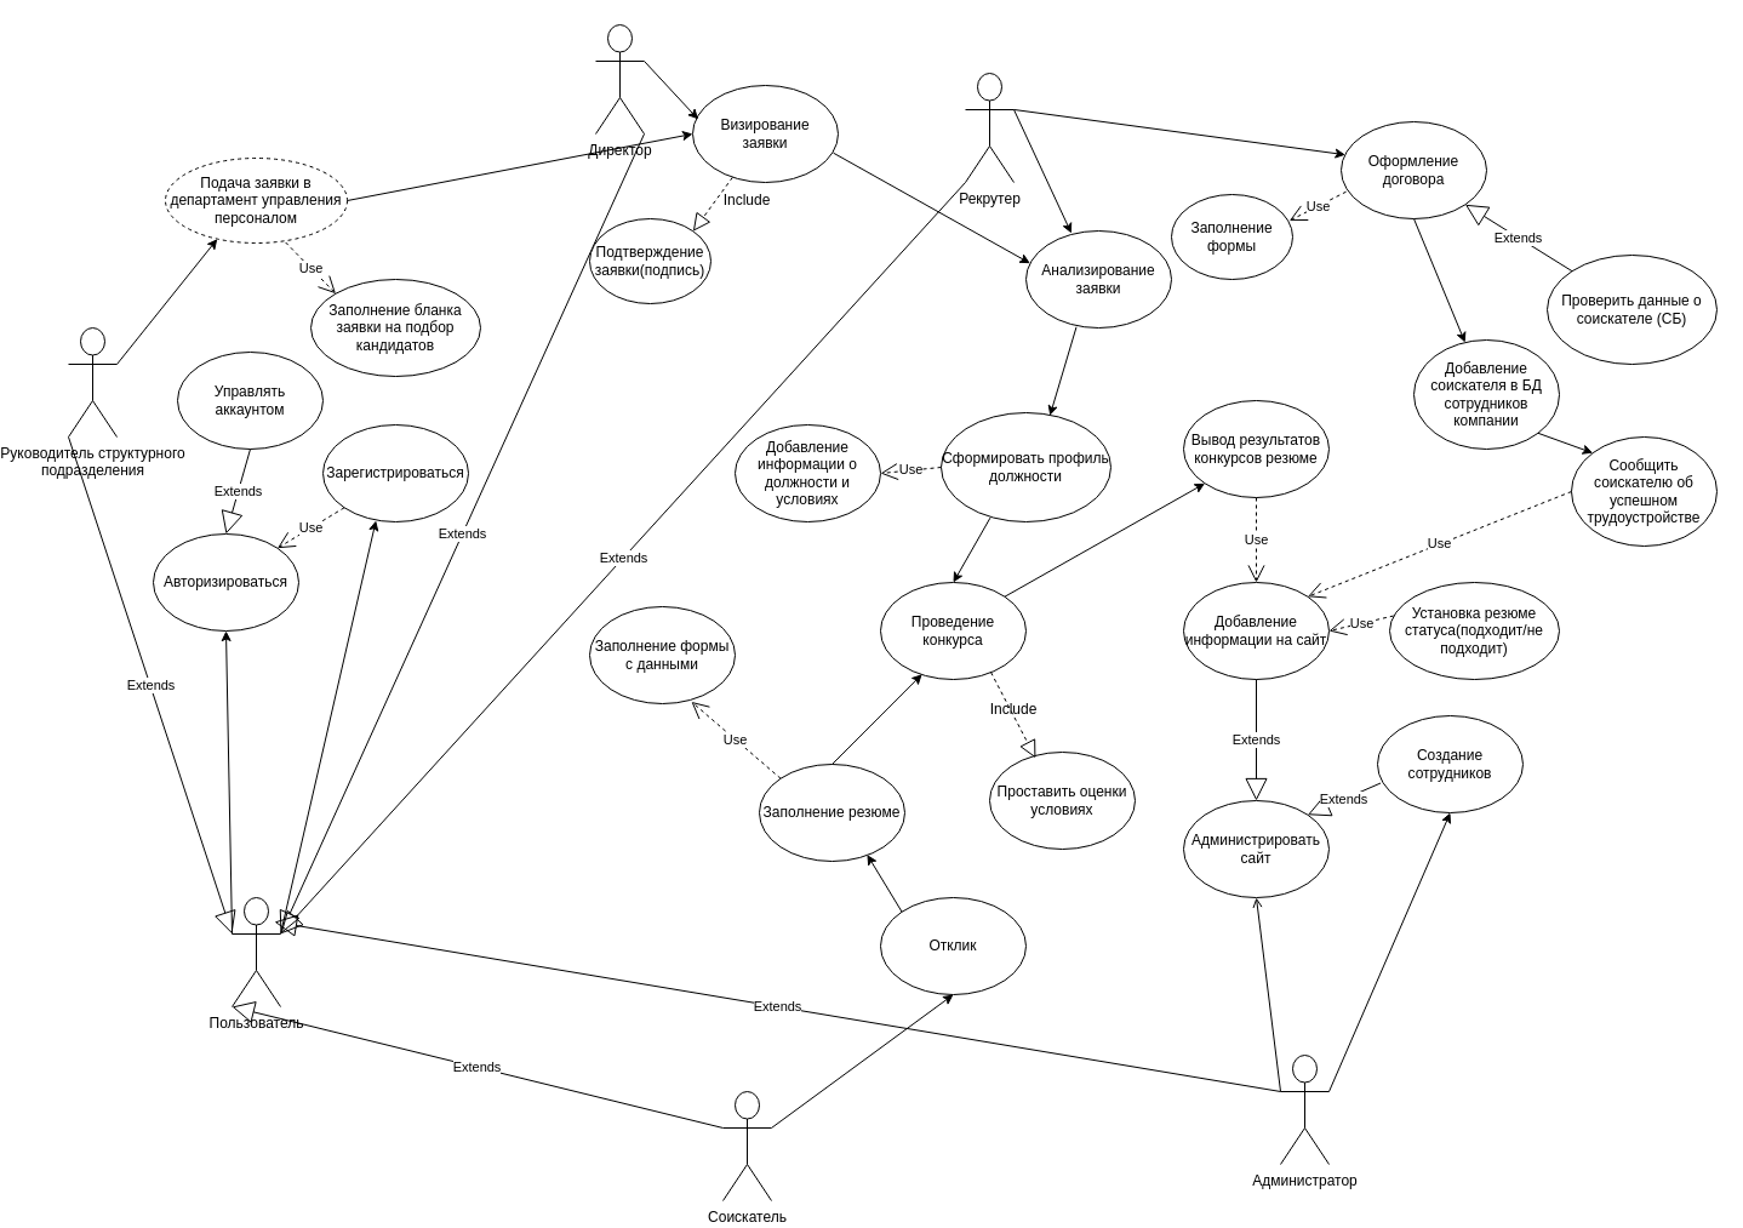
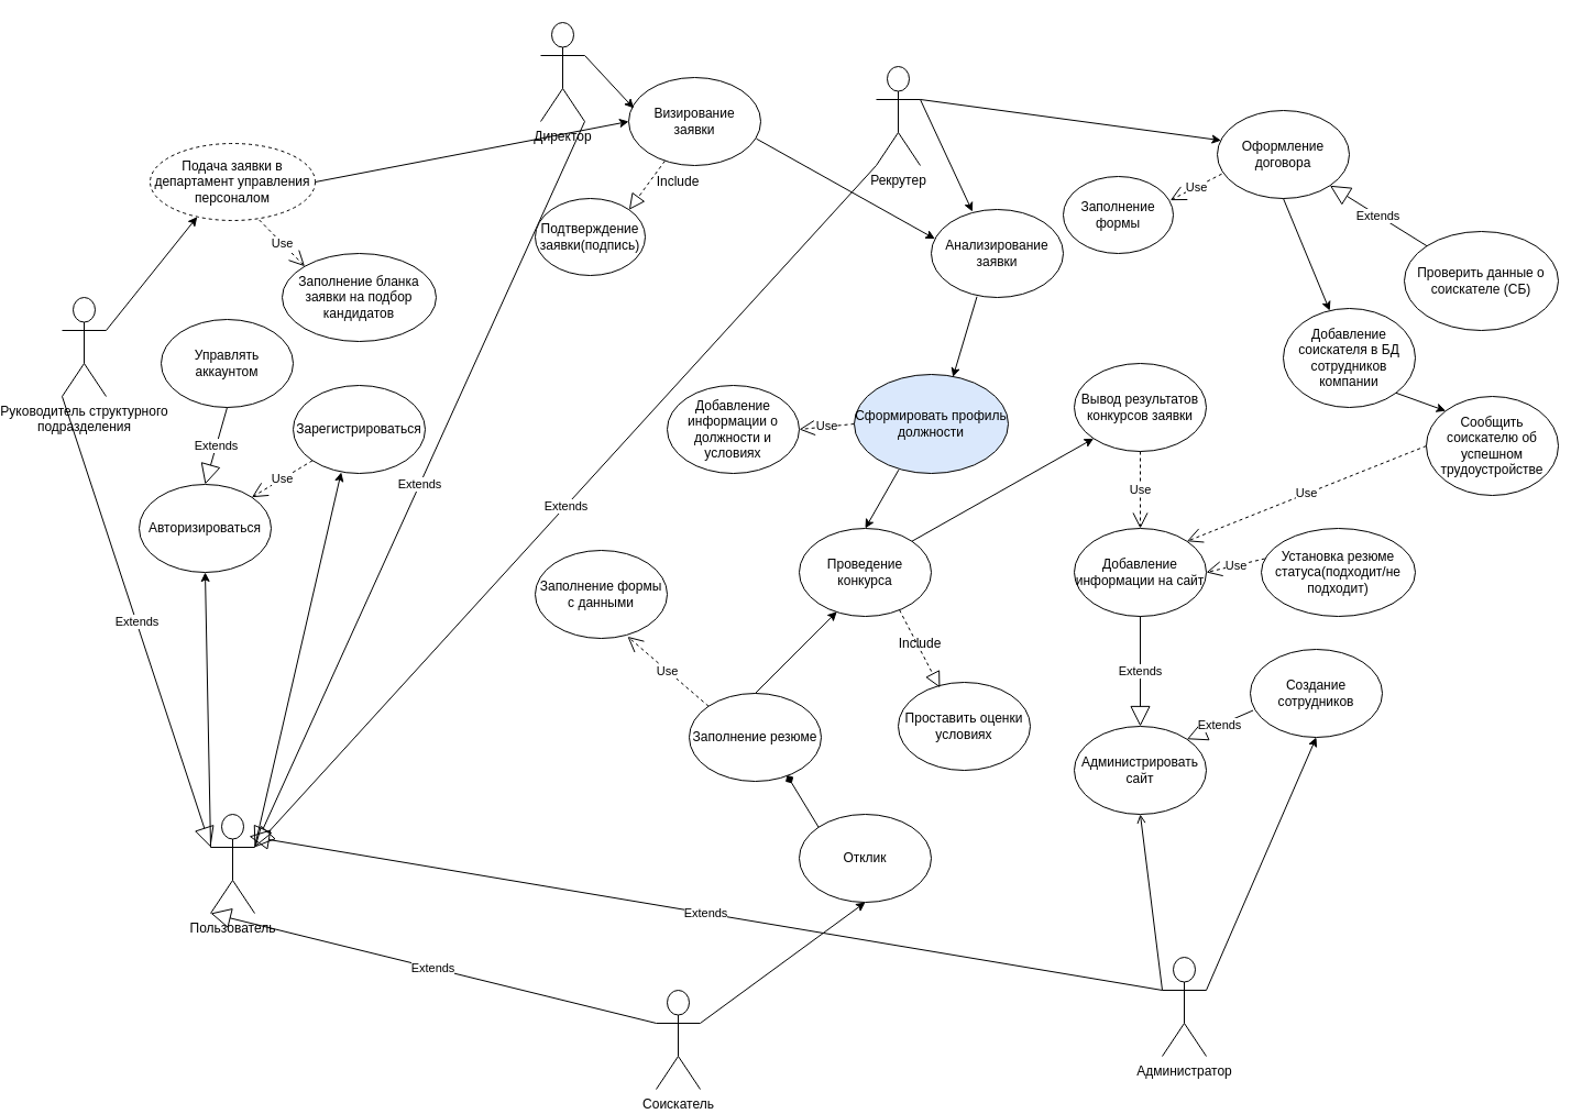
- <mxCell id="69" value="Вывод результатов конкурсов резюме" style="ellipse;whiteSpace=wrap;html=1;" parent="1" vertex="1"><mxGeometry x="940" y="330" width="120" height="80" as="geometry" /></mxCell>
+ <mxCell id="69" value="Вывод результатов конкурсов заявки" style="ellipse;whiteSpace=wrap;html=1;" parent="1" vertex="1"><mxGeometry x="940" y="330" width="120" height="80" as="geometry" /></mxCell>
- <mxCell id="16" value="Сформировать профиль должности" style="ellipse;whiteSpace=wrap;html=1;" parent="1" vertex="1"><mxGeometry x="740" y="340" width="140" height="90" as="geometry" /></mxCell>
+ <mxCell id="16" value="Сформировать профиль должности" style="ellipse;whiteSpace=wrap;html=1;fillColor=#dae8fc;" parent="1" vertex="1"><mxGeometry x="740" y="340" width="140" height="90" as="geometry" /></mxCell>
- <mxCell id="60" value="" style="endArrow=classic;html=1;rounded=0;exitX=0;exitY=0;exitDx=0;exitDy=0;entryX=0.741;entryY=0.932;entryDx=0;entryDy=0;entryPerimeter=0;" parent="1" source="58" target="59" edge="1"><mxGeometry width="50" height="50" relative="1" as="geometry"><mxPoint x="770" y="570" as="sourcePoint" /><mxPoint x="820" y="520" as="targetPoint" /></mxGeometry></mxCell>
+ <mxCell id="60" value="" style="endArrow=diamond;html=1;rounded=0;exitX=0;exitY=0;exitDx=0;exitDy=0;entryX=0.741;entryY=0.932;entryDx=0;entryDy=0;entryPerimeter=0;" parent="1" source="58" target="59" edge="1"><mxGeometry width="50" height="50" relative="1" as="geometry"><mxPoint x="770" y="570" as="sourcePoint" /><mxPoint x="820" y="520" as="targetPoint" /></mxGeometry></mxCell>
